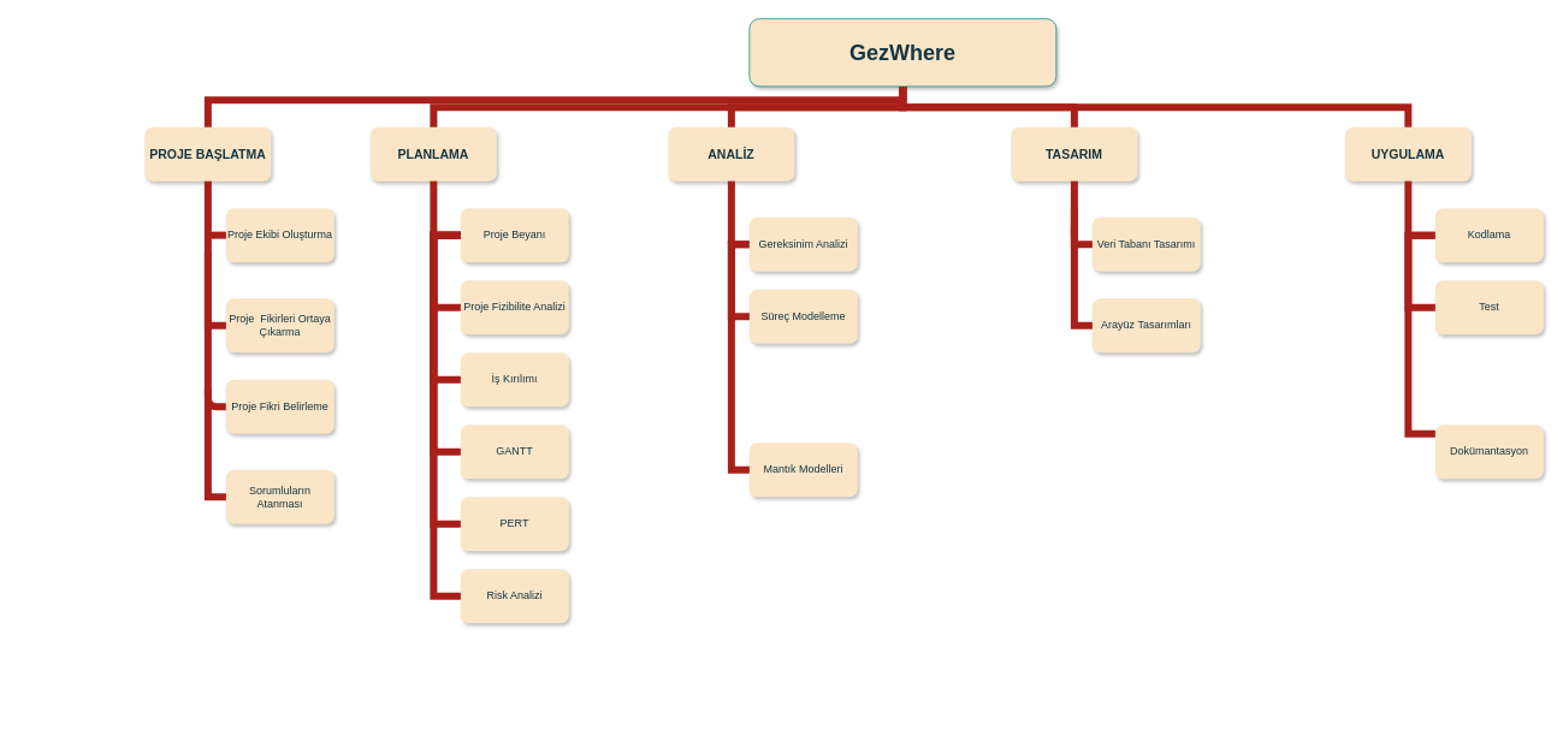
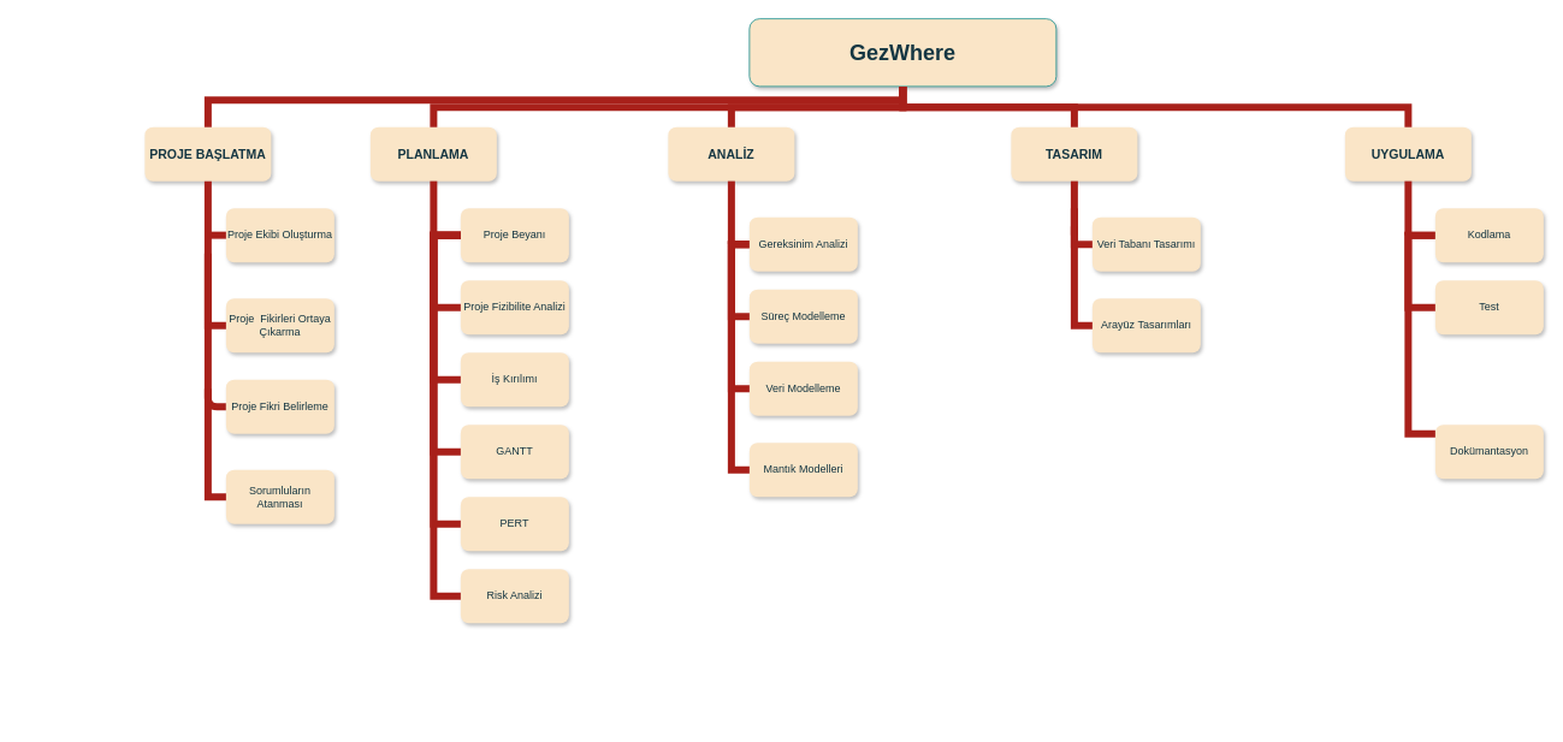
+ <mxCell id="21" value="" style="edgeStyle=elbowEdgeStyle;elbow=horizontal;rounded=0;fontColor=default;endArrow=none;endFill=0;strokeWidth=8;entryX=0;entryY=0.5;entryDx=0;entryDy=0;exitX=0;exitY=0.5;exitDx=0;exitDy=0;strokeColor=#A8201A;labelBackgroundColor=none;" parent="1" source="35" target="18" edge="1"><mxGeometry width="100" height="100" relative="1" as="geometry"><mxPoint x="660" y="300" as="sourcePoint" /><mxPoint x="650" y="480" as="targetPoint" /><Array as="points"><mxPoint x="810" y="370" /><mxPoint x="640" y="390" /></Array></mxGeometry></mxCell>
+ <mxCell id="18" value="Veri Modelleme" style="whiteSpace=wrap;rounded=1;fillColor=#FAE5C7;strokeColor=none;shadow=1;fontColor=#143642;fontStyle=0;labelBackgroundColor=none;" parent="1" vertex="1"><mxGeometry x="830" y="400" width="120" height="60" as="geometry" /></mxCell>
